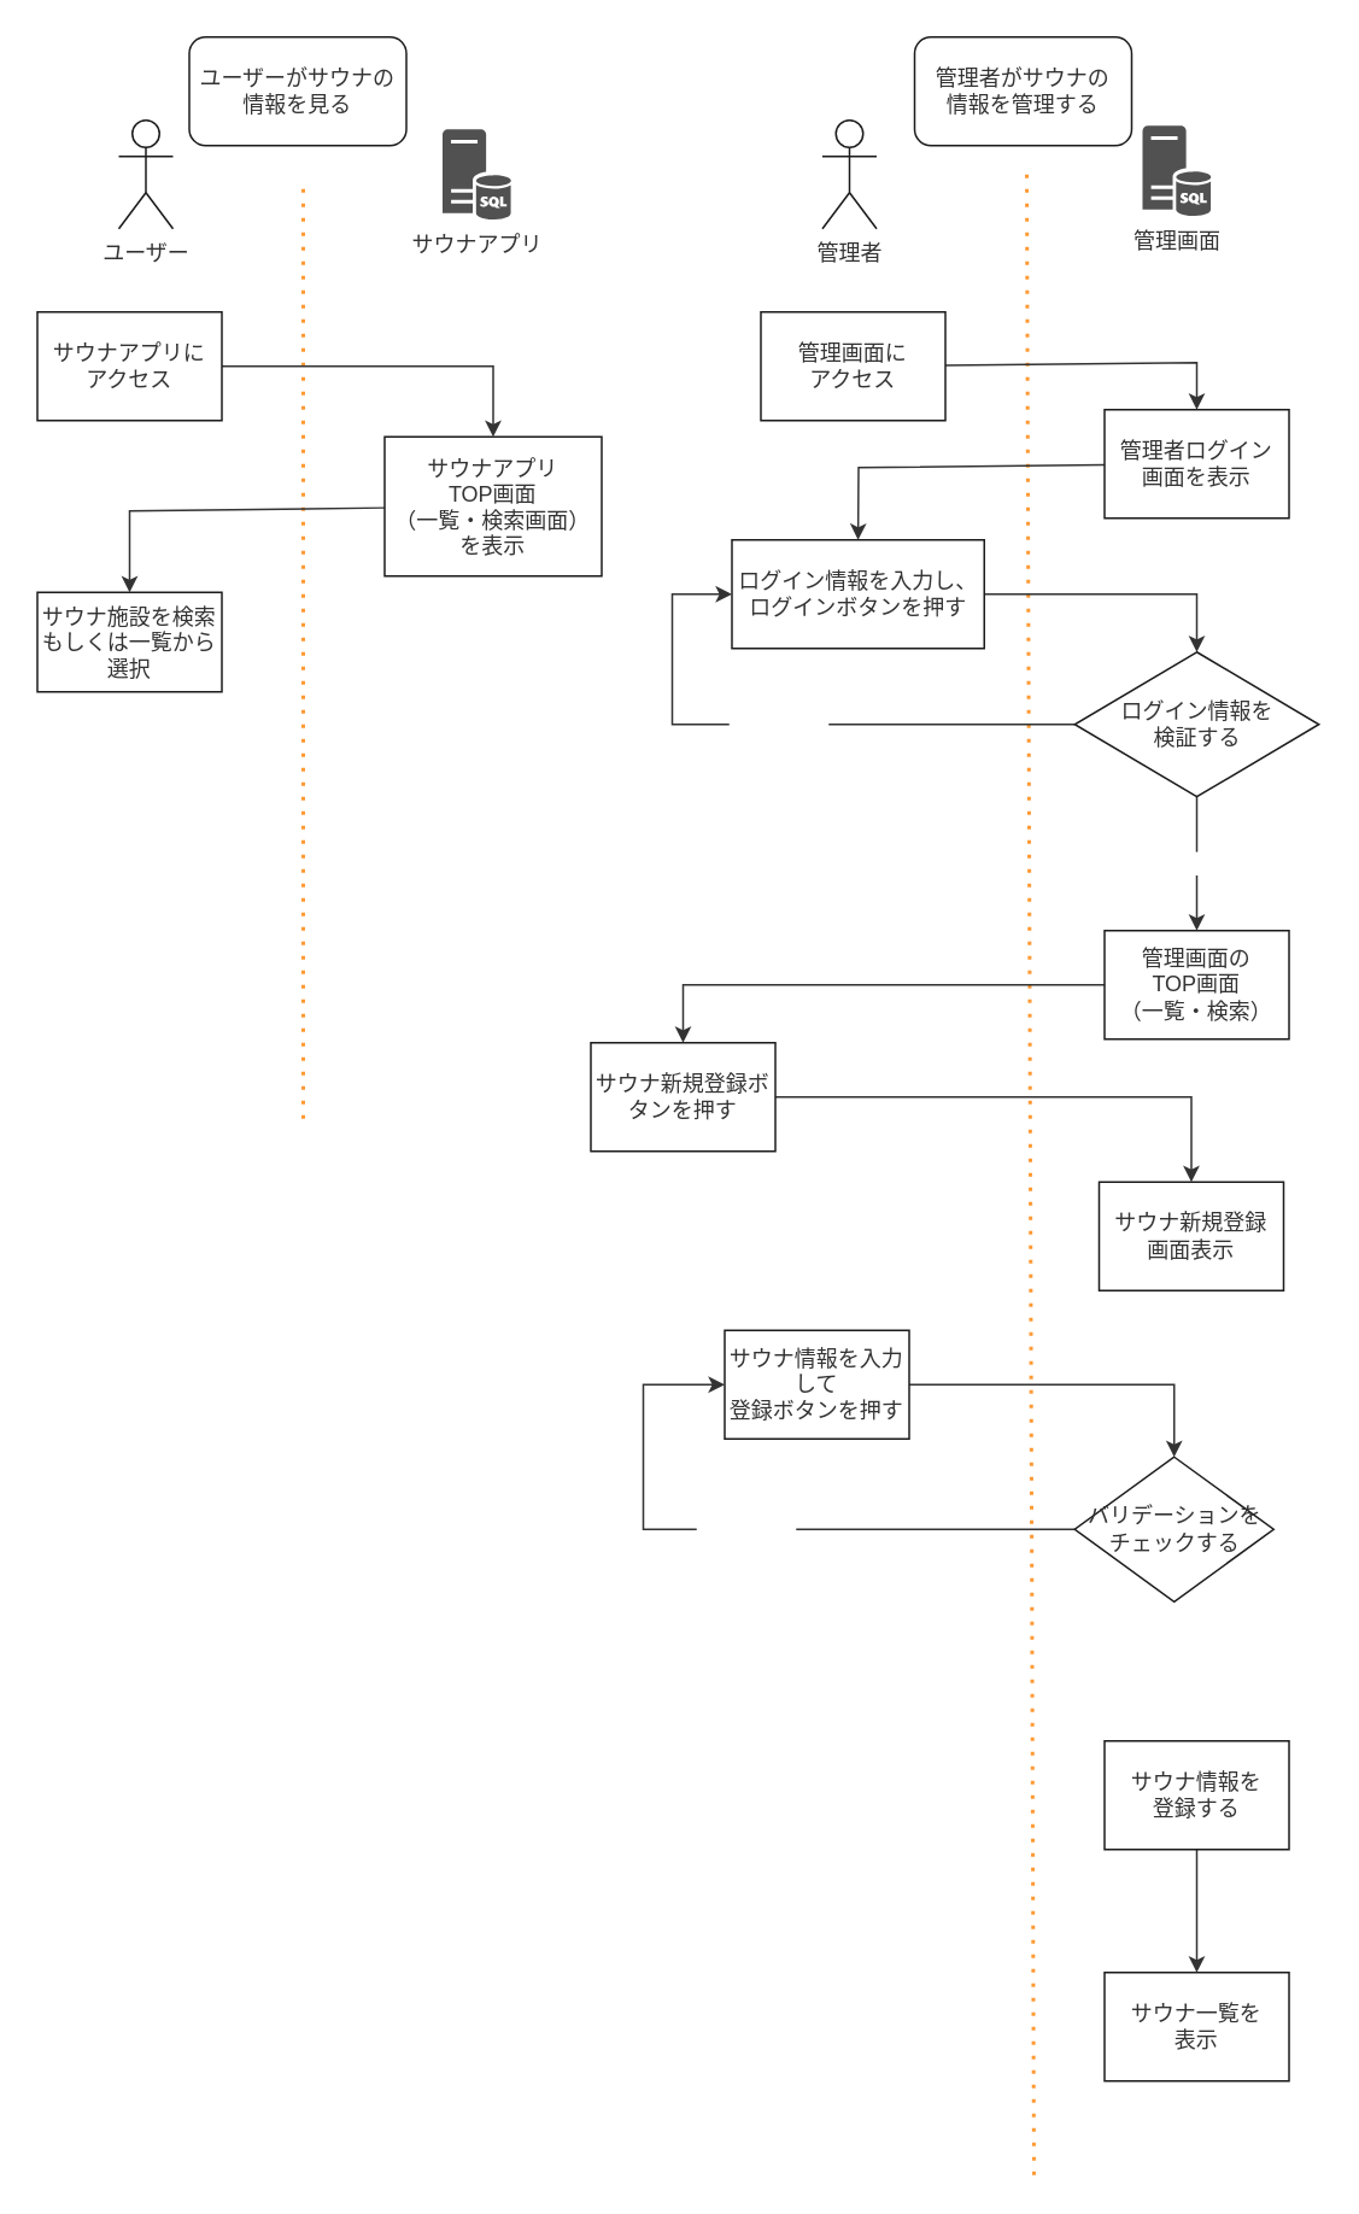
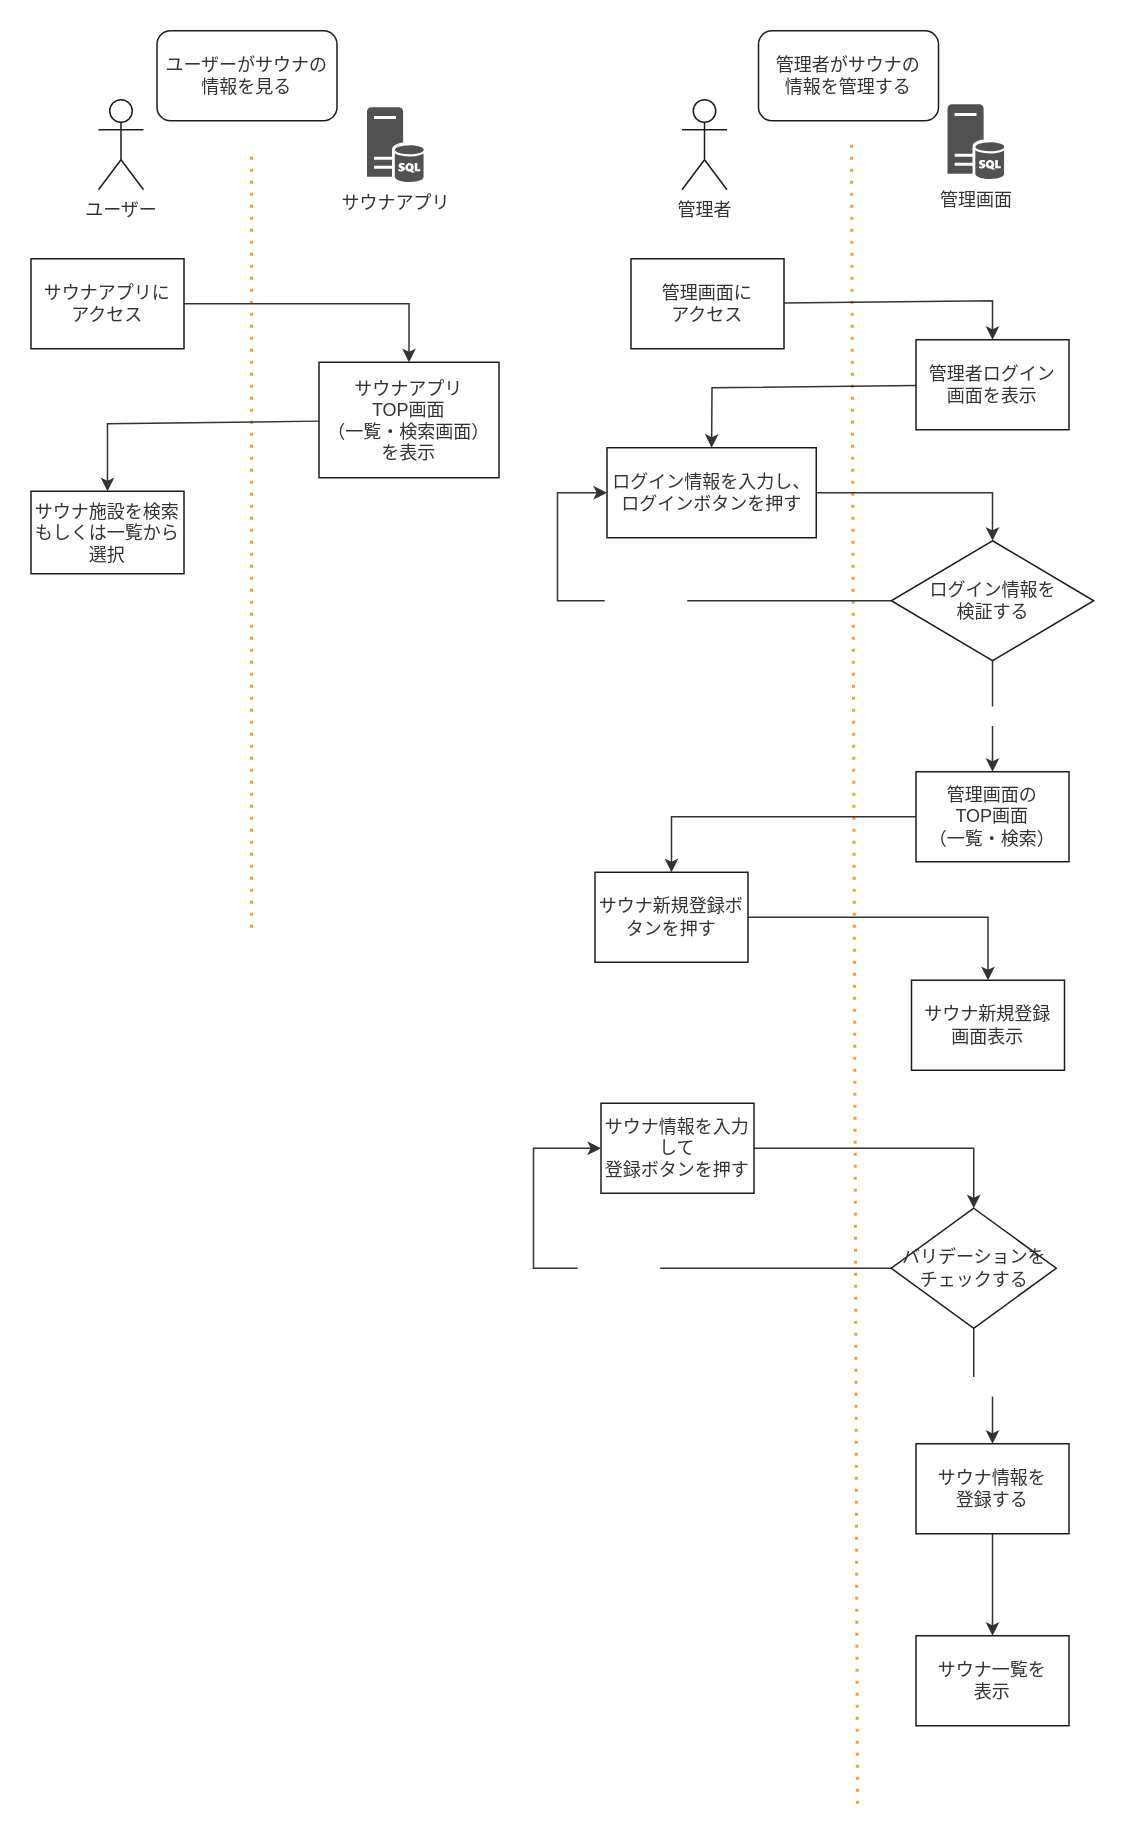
- <mxCell id="27" value="サウナ新規登録ボタンを押す" style="rounded=0;whiteSpace=wrap;html=1;strokeColor=#1C1C1C;fontColor=#333333;fillColor=#FFFFFF;" vertex="1" parent="1"><mxGeometry x="326" y="576" width="102" height="60" as="geometry" /></mxCell>
+ <mxCell id="27" value="サウナ新規登録ボタンを押す" style="rounded=0;whiteSpace=wrap;html=1;strokeColor=#1C1C1C;fontColor=#333333;fillColor=#FFFFFF;" vertex="1" parent="1"><mxGeometry x="396" y="581" width="102" height="60" as="geometry" /></mxCell>
+ <mxCell id="31" value="正しい" style="edgeStyle=orthogonalEdgeStyle;rounded=0;html=1;strokeColor=#333333;fontColor=#FFFFFF;" edge="1" parent="1" source="33" target="35"><mxGeometry relative="1" as="geometry" /></mxCell>
